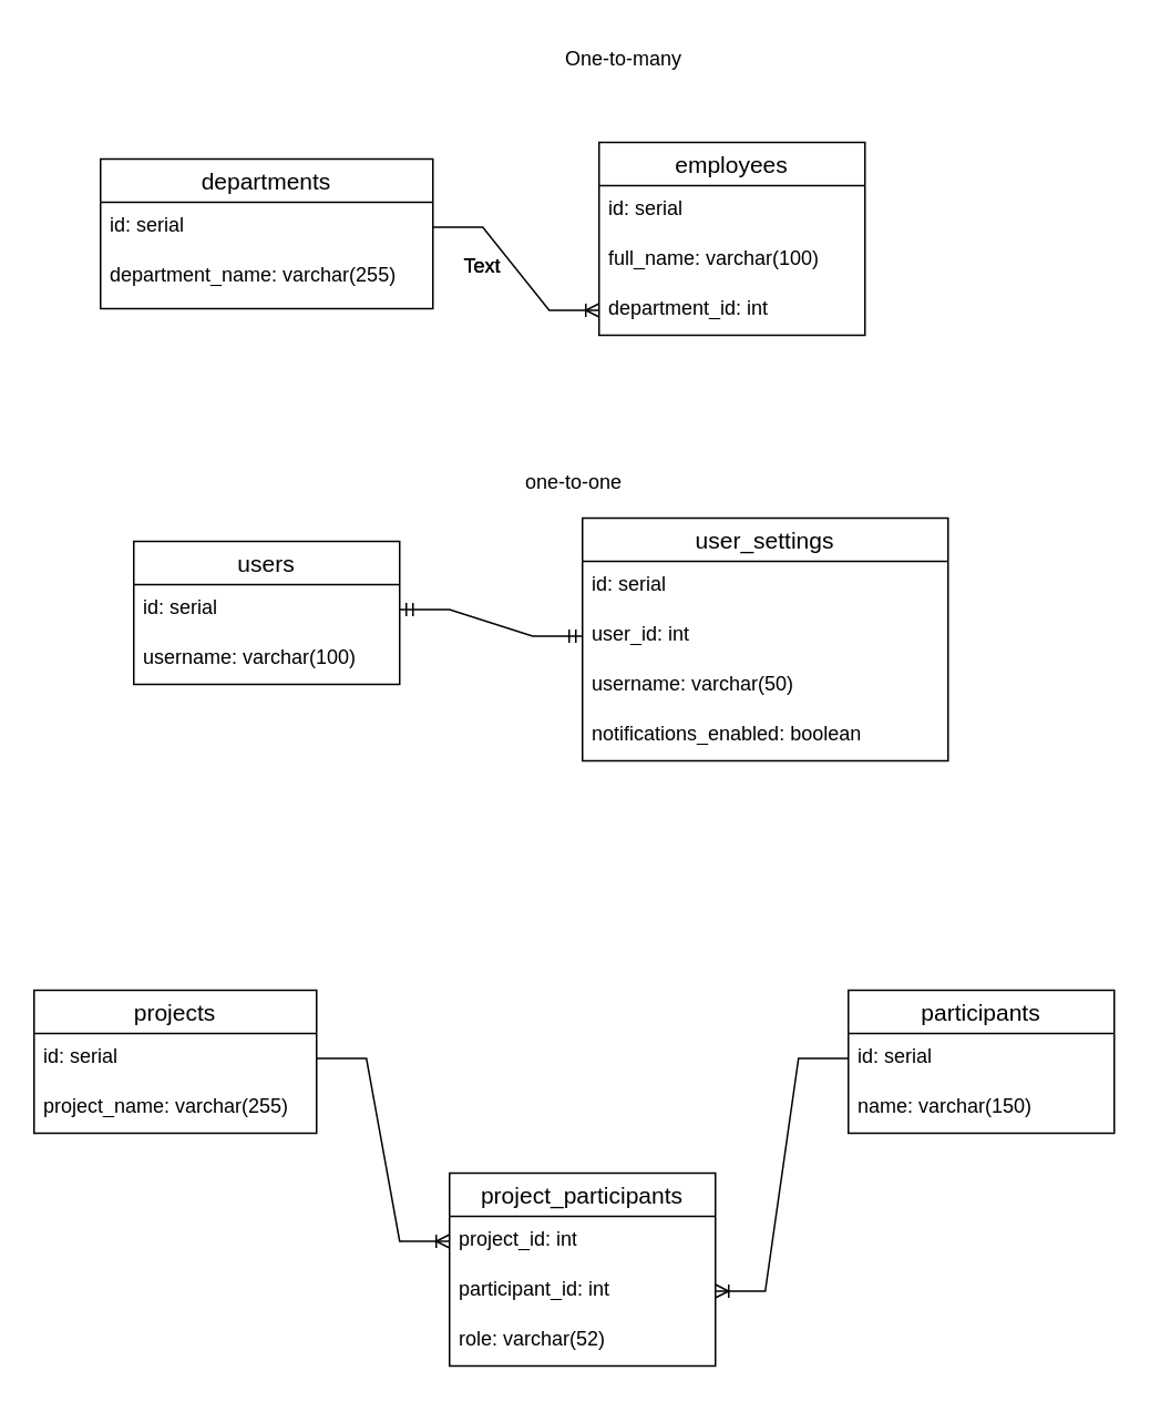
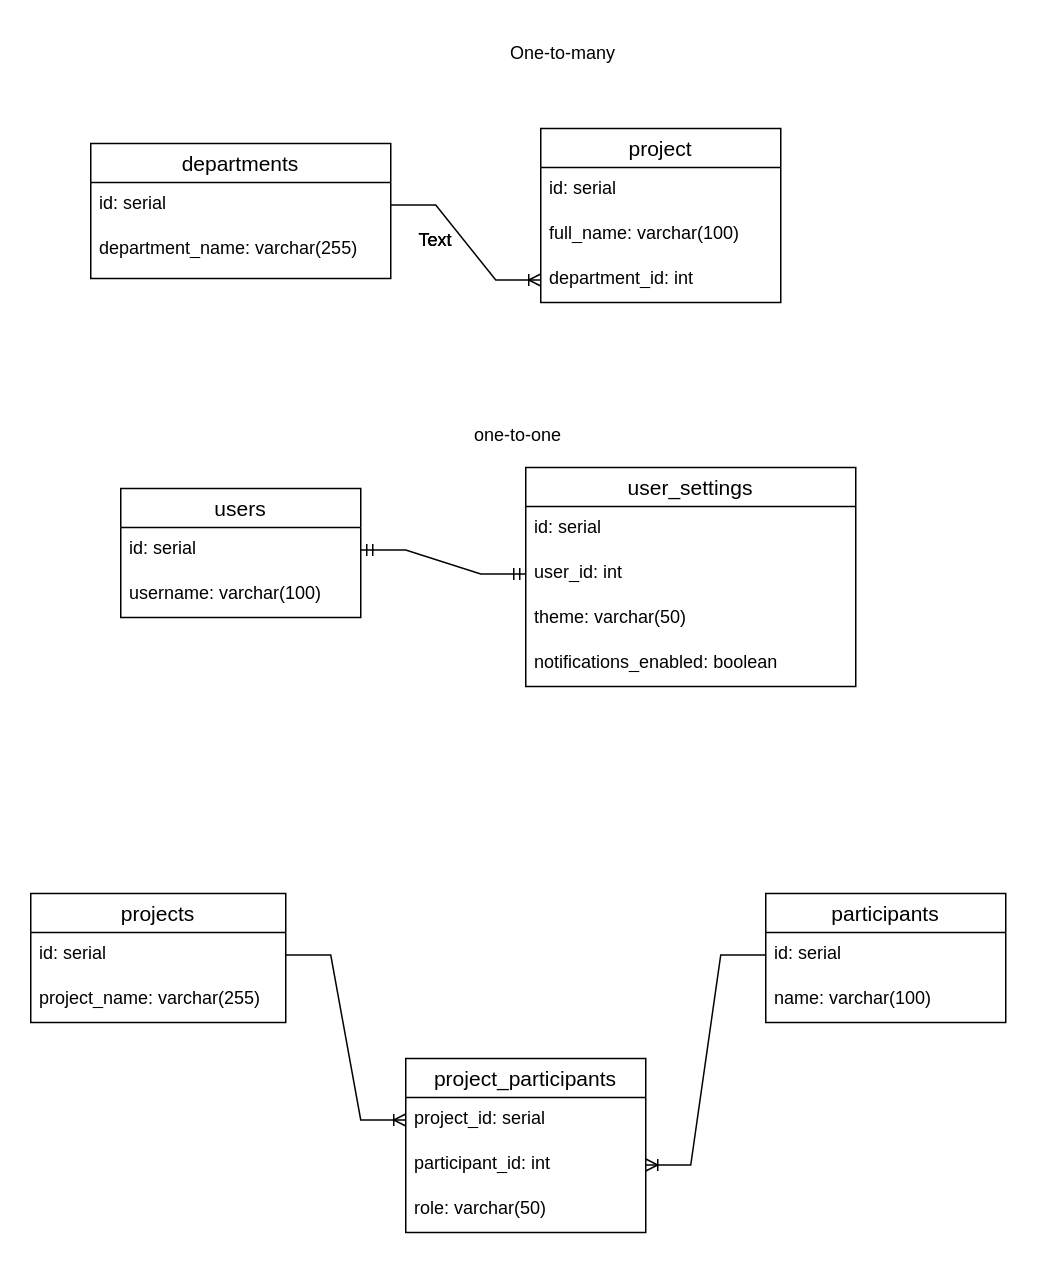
- <mxCell id="5" value="employees" style="swimlane;fontStyle=0;childLayout=stackLayout;horizontal=1;startSize=26;horizontalStack=0;resizeParent=1;resizeParentMax=0;resizeLast=0;collapsible=1;marginBottom=0;align=center;fontSize=14;" vertex="1" parent="1"><mxGeometry x="360" y="85" width="160" height="116" as="geometry" /></mxCell>
+ <mxCell id="5" value="project" style="swimlane;fontStyle=0;childLayout=stackLayout;horizontal=1;startSize=26;horizontalStack=0;resizeParent=1;resizeParentMax=0;resizeLast=0;collapsible=1;marginBottom=0;align=center;fontSize=14;" vertex="1" parent="1"><mxGeometry x="360" y="85" width="160" height="116" as="geometry" /></mxCell>
- <mxCell id="21" value="username: varchar(50)" style="text;strokeColor=none;fillColor=none;spacingLeft=4;spacingRight=4;overflow=hidden;rotatable=0;points=[[0,0.5],[1,0.5]];portConstraint=eastwest;fontSize=12;whiteSpace=wrap;html=1;" vertex="1" parent="18"><mxGeometry y="86" width="220" height="30" as="geometry" /></mxCell>
+ <mxCell id="21" value="theme: varchar(50)" style="text;strokeColor=none;fillColor=none;spacingLeft=4;spacingRight=4;overflow=hidden;rotatable=0;points=[[0,0.5],[1,0.5]];portConstraint=eastwest;fontSize=12;whiteSpace=wrap;html=1;" vertex="1" parent="18"><mxGeometry y="86" width="220" height="30" as="geometry" /></mxCell>
- <mxCell id="33" value="name: varchar(150)" style="text;strokeColor=none;fillColor=none;spacingLeft=4;spacingRight=4;overflow=hidden;rotatable=0;points=[[0,0.5],[1,0.5]];portConstraint=eastwest;fontSize=12;whiteSpace=wrap;html=1;" vertex="1" parent="31"><mxGeometry y="56" width="160" height="30" as="geometry" /></mxCell>
+ <mxCell id="33" value="name: varchar(100)" style="text;strokeColor=none;fillColor=none;spacingLeft=4;spacingRight=4;overflow=hidden;rotatable=0;points=[[0,0.5],[1,0.5]];portConstraint=eastwest;fontSize=12;whiteSpace=wrap;html=1;" vertex="1" parent="31"><mxGeometry y="56" width="160" height="30" as="geometry" /></mxCell>
- <mxCell id="28" value="project_id: int" style="text;strokeColor=none;fillColor=none;spacingLeft=4;spacingRight=4;overflow=hidden;rotatable=0;points=[[0,0.5],[1,0.5]];portConstraint=eastwest;fontSize=12;whiteSpace=wrap;html=1;" vertex="1" parent="27"><mxGeometry y="26" width="160" height="30" as="geometry" /></mxCell>
+ <mxCell id="28" value="project_id: serial" style="text;strokeColor=none;fillColor=none;spacingLeft=4;spacingRight=4;overflow=hidden;rotatable=0;points=[[0,0.5],[1,0.5]];portConstraint=eastwest;fontSize=12;whiteSpace=wrap;html=1;" vertex="1" parent="27"><mxGeometry y="26" width="160" height="30" as="geometry" /></mxCell>
- <mxCell id="30" value="role: varchar(52)" style="text;strokeColor=none;fillColor=none;spacingLeft=4;spacingRight=4;overflow=hidden;rotatable=0;points=[[0,0.5],[1,0.5]];portConstraint=eastwest;fontSize=12;whiteSpace=wrap;html=1;" vertex="1" parent="27"><mxGeometry y="86" width="160" height="30" as="geometry" /></mxCell>
+ <mxCell id="30" value="role: varchar(50)" style="text;strokeColor=none;fillColor=none;spacingLeft=4;spacingRight=4;overflow=hidden;rotatable=0;points=[[0,0.5],[1,0.5]];portConstraint=eastwest;fontSize=12;whiteSpace=wrap;html=1;" vertex="1" parent="27"><mxGeometry y="86" width="160" height="30" as="geometry" /></mxCell>
